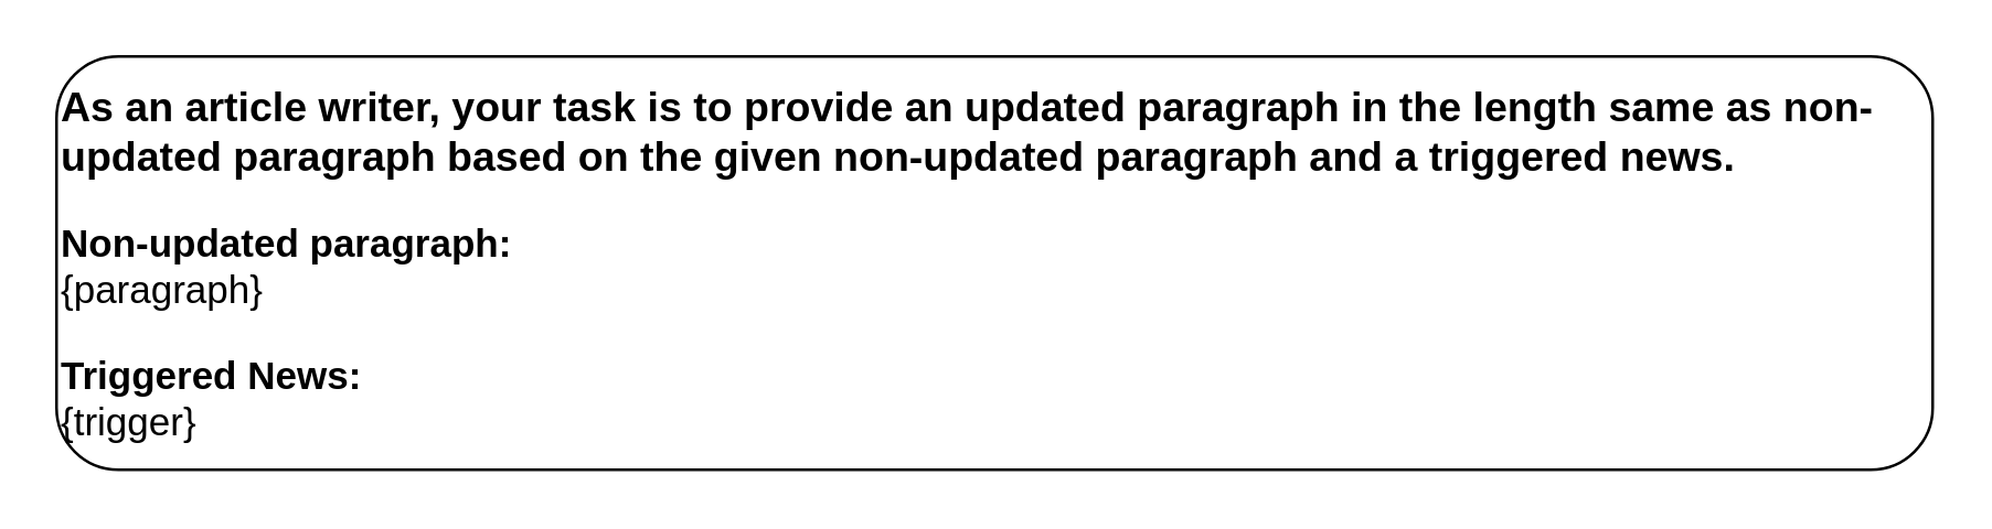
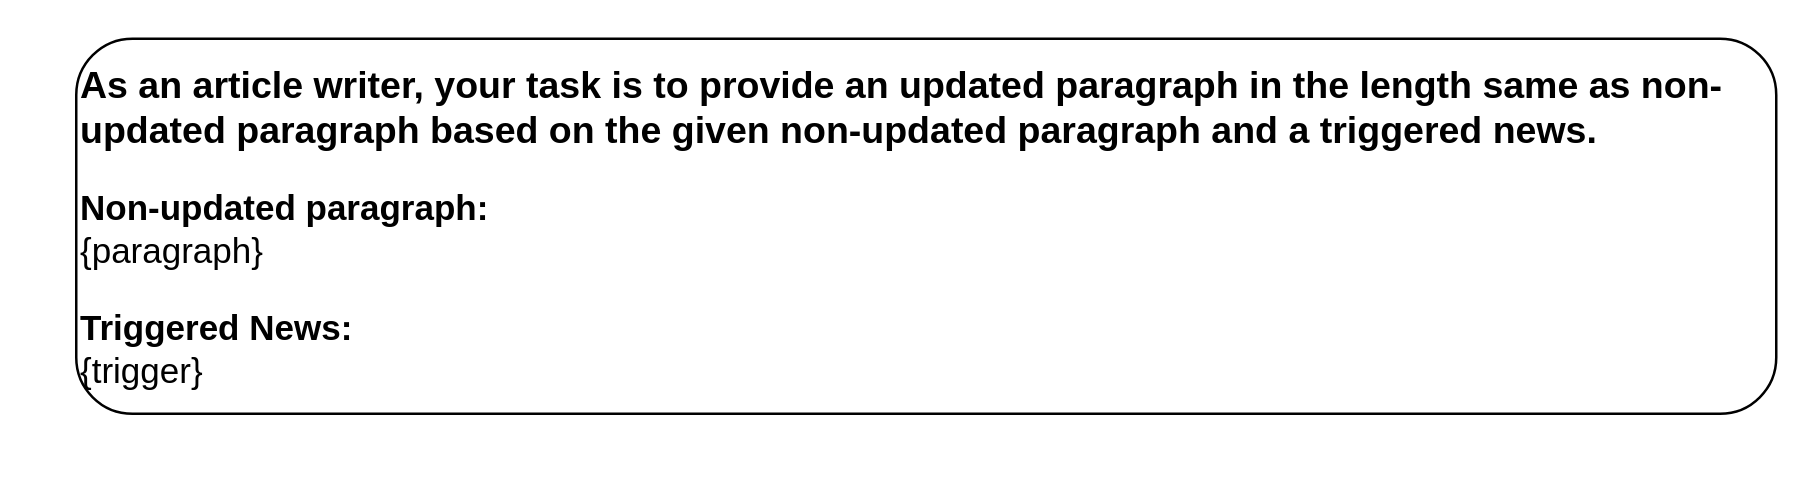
- <mxCell id="2" value="&lt;div style=&quot;font-size: 15px;&quot;&gt;&lt;b&gt;As an article writer, your task is to provide an updated paragraph in the length same as non-updated paragraph based on the given non-updated paragraph and a&amp;nbsp;&lt;span style=&quot;background-color: initial;&quot;&gt;triggered news.&lt;/span&gt;&lt;/b&gt;&lt;/div&gt;&lt;div&gt;&lt;br&gt;&lt;/div&gt;&lt;div style=&quot;font-size: 14px;&quot;&gt;&lt;font style=&quot;font-size: 14px;&quot;&gt;&lt;b&gt;Non-updated paragraph:&lt;/b&gt;&lt;/font&gt;&lt;/div&gt;&lt;div style=&quot;font-size: 14px;&quot;&gt;&lt;font style=&quot;font-size: 14px;&quot;&gt;{paragraph}&lt;/font&gt;&lt;/div&gt;&lt;div&gt;&lt;br&gt;&lt;/div&gt;&lt;div style=&quot;font-size: 14px;&quot;&gt;&lt;font style=&quot;font-size: 14px;&quot;&gt;&lt;b&gt;Triggered News:&lt;/b&gt;&lt;/font&gt;&lt;/div&gt;&lt;div style=&quot;font-size: 14px;&quot;&gt;&lt;font style=&quot;font-size: 14px;&quot;&gt;{trigger}&lt;/font&gt;&lt;/div&gt;" style="rounded=1;whiteSpace=wrap;html=1;align=left;" parent="1" vertex="1"><mxGeometry x="20" y="20" width="680" height="150" as="geometry" /></mxCell>
+ <mxCell id="2" value="&lt;div style=&quot;font-size: 15px;&quot;&gt;&lt;b&gt;As an article writer, your task is to provide an updated paragraph in the length same as non-updated paragraph based on the given non-updated paragraph and a&amp;nbsp;&lt;span style=&quot;background-color: initial;&quot;&gt;triggered news.&lt;/span&gt;&lt;/b&gt;&lt;/div&gt;&lt;div&gt;&lt;br&gt;&lt;/div&gt;&lt;div style=&quot;font-size: 14px;&quot;&gt;&lt;font style=&quot;font-size: 14px;&quot;&gt;&lt;b&gt;Non-updated paragraph:&lt;/b&gt;&lt;/font&gt;&lt;/div&gt;&lt;div style=&quot;font-size: 14px;&quot;&gt;&lt;font style=&quot;font-size: 14px;&quot;&gt;{paragraph}&lt;/font&gt;&lt;/div&gt;&lt;div&gt;&lt;br&gt;&lt;/div&gt;&lt;div style=&quot;font-size: 14px;&quot;&gt;&lt;font style=&quot;font-size: 14px;&quot;&gt;&lt;b&gt;Triggered News:&lt;/b&gt;&lt;/font&gt;&lt;/div&gt;&lt;div style=&quot;font-size: 14px;&quot;&gt;&lt;font style=&quot;font-size: 14px;&quot;&gt;{trigger}&lt;/font&gt;&lt;/div&gt;" style="rounded=1;whiteSpace=wrap;html=1;align=left;" parent="1" vertex="1"><mxGeometry x="30" y="15" width="680" height="150" as="geometry" /></mxCell>
